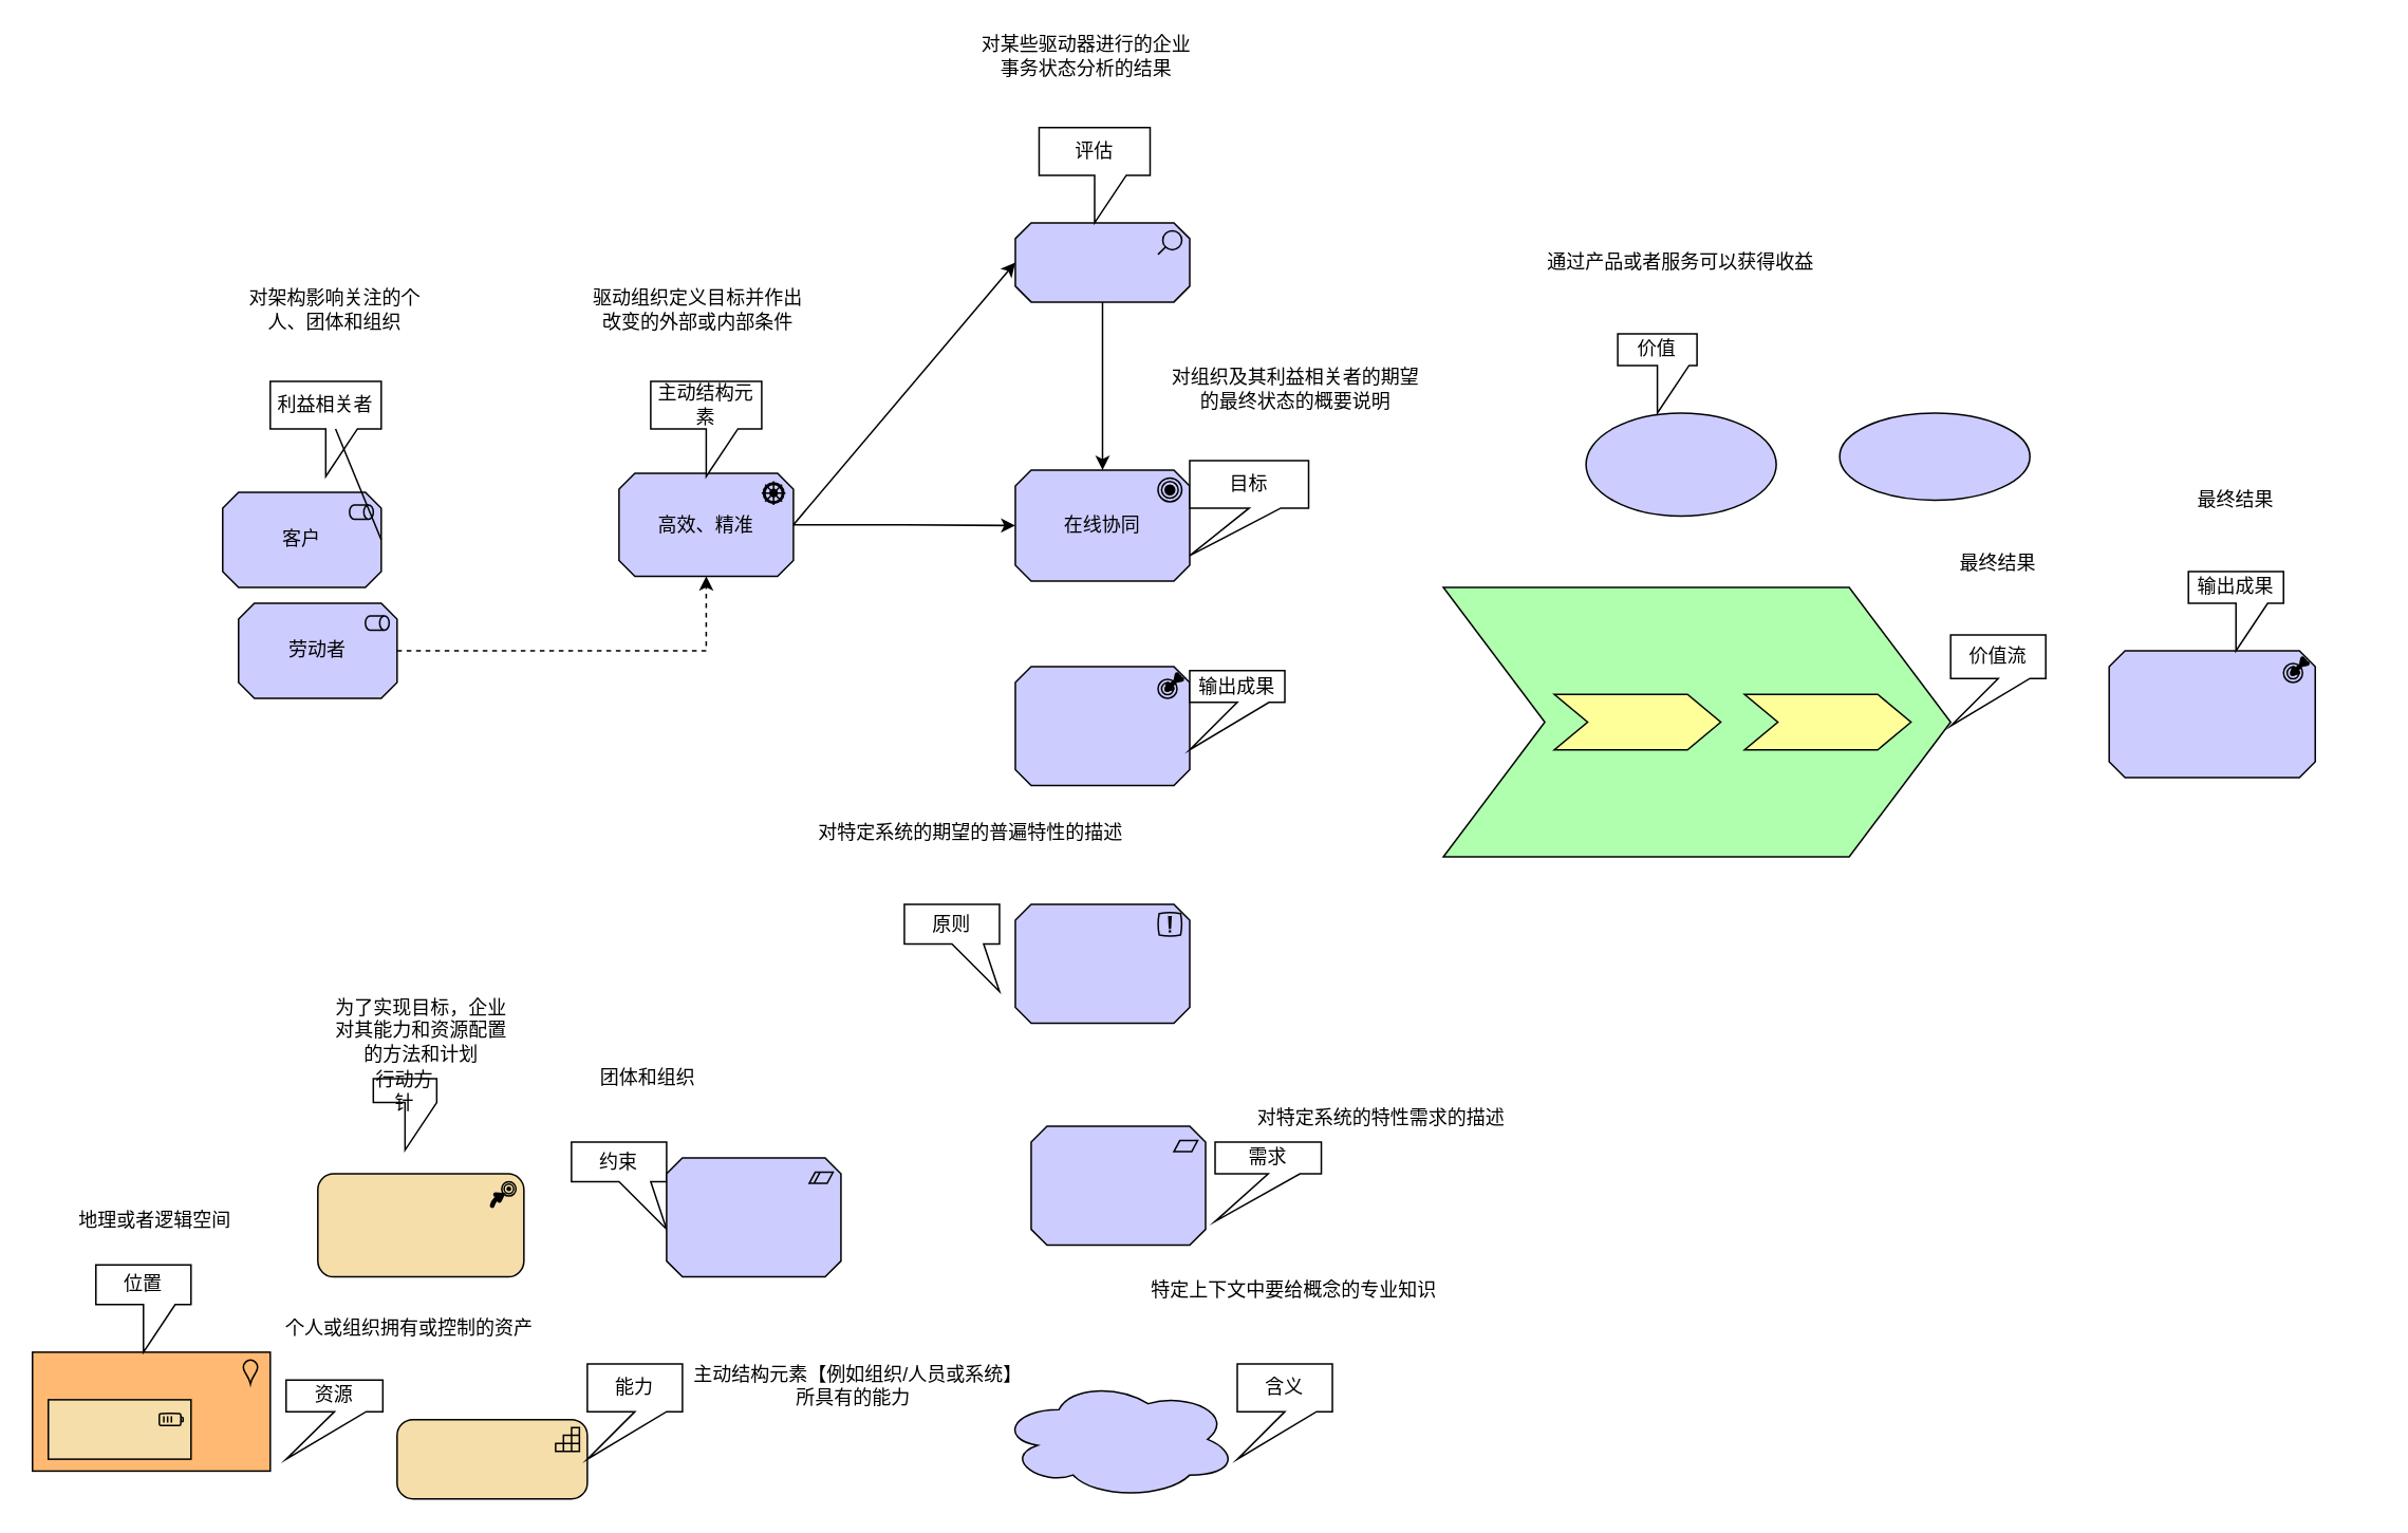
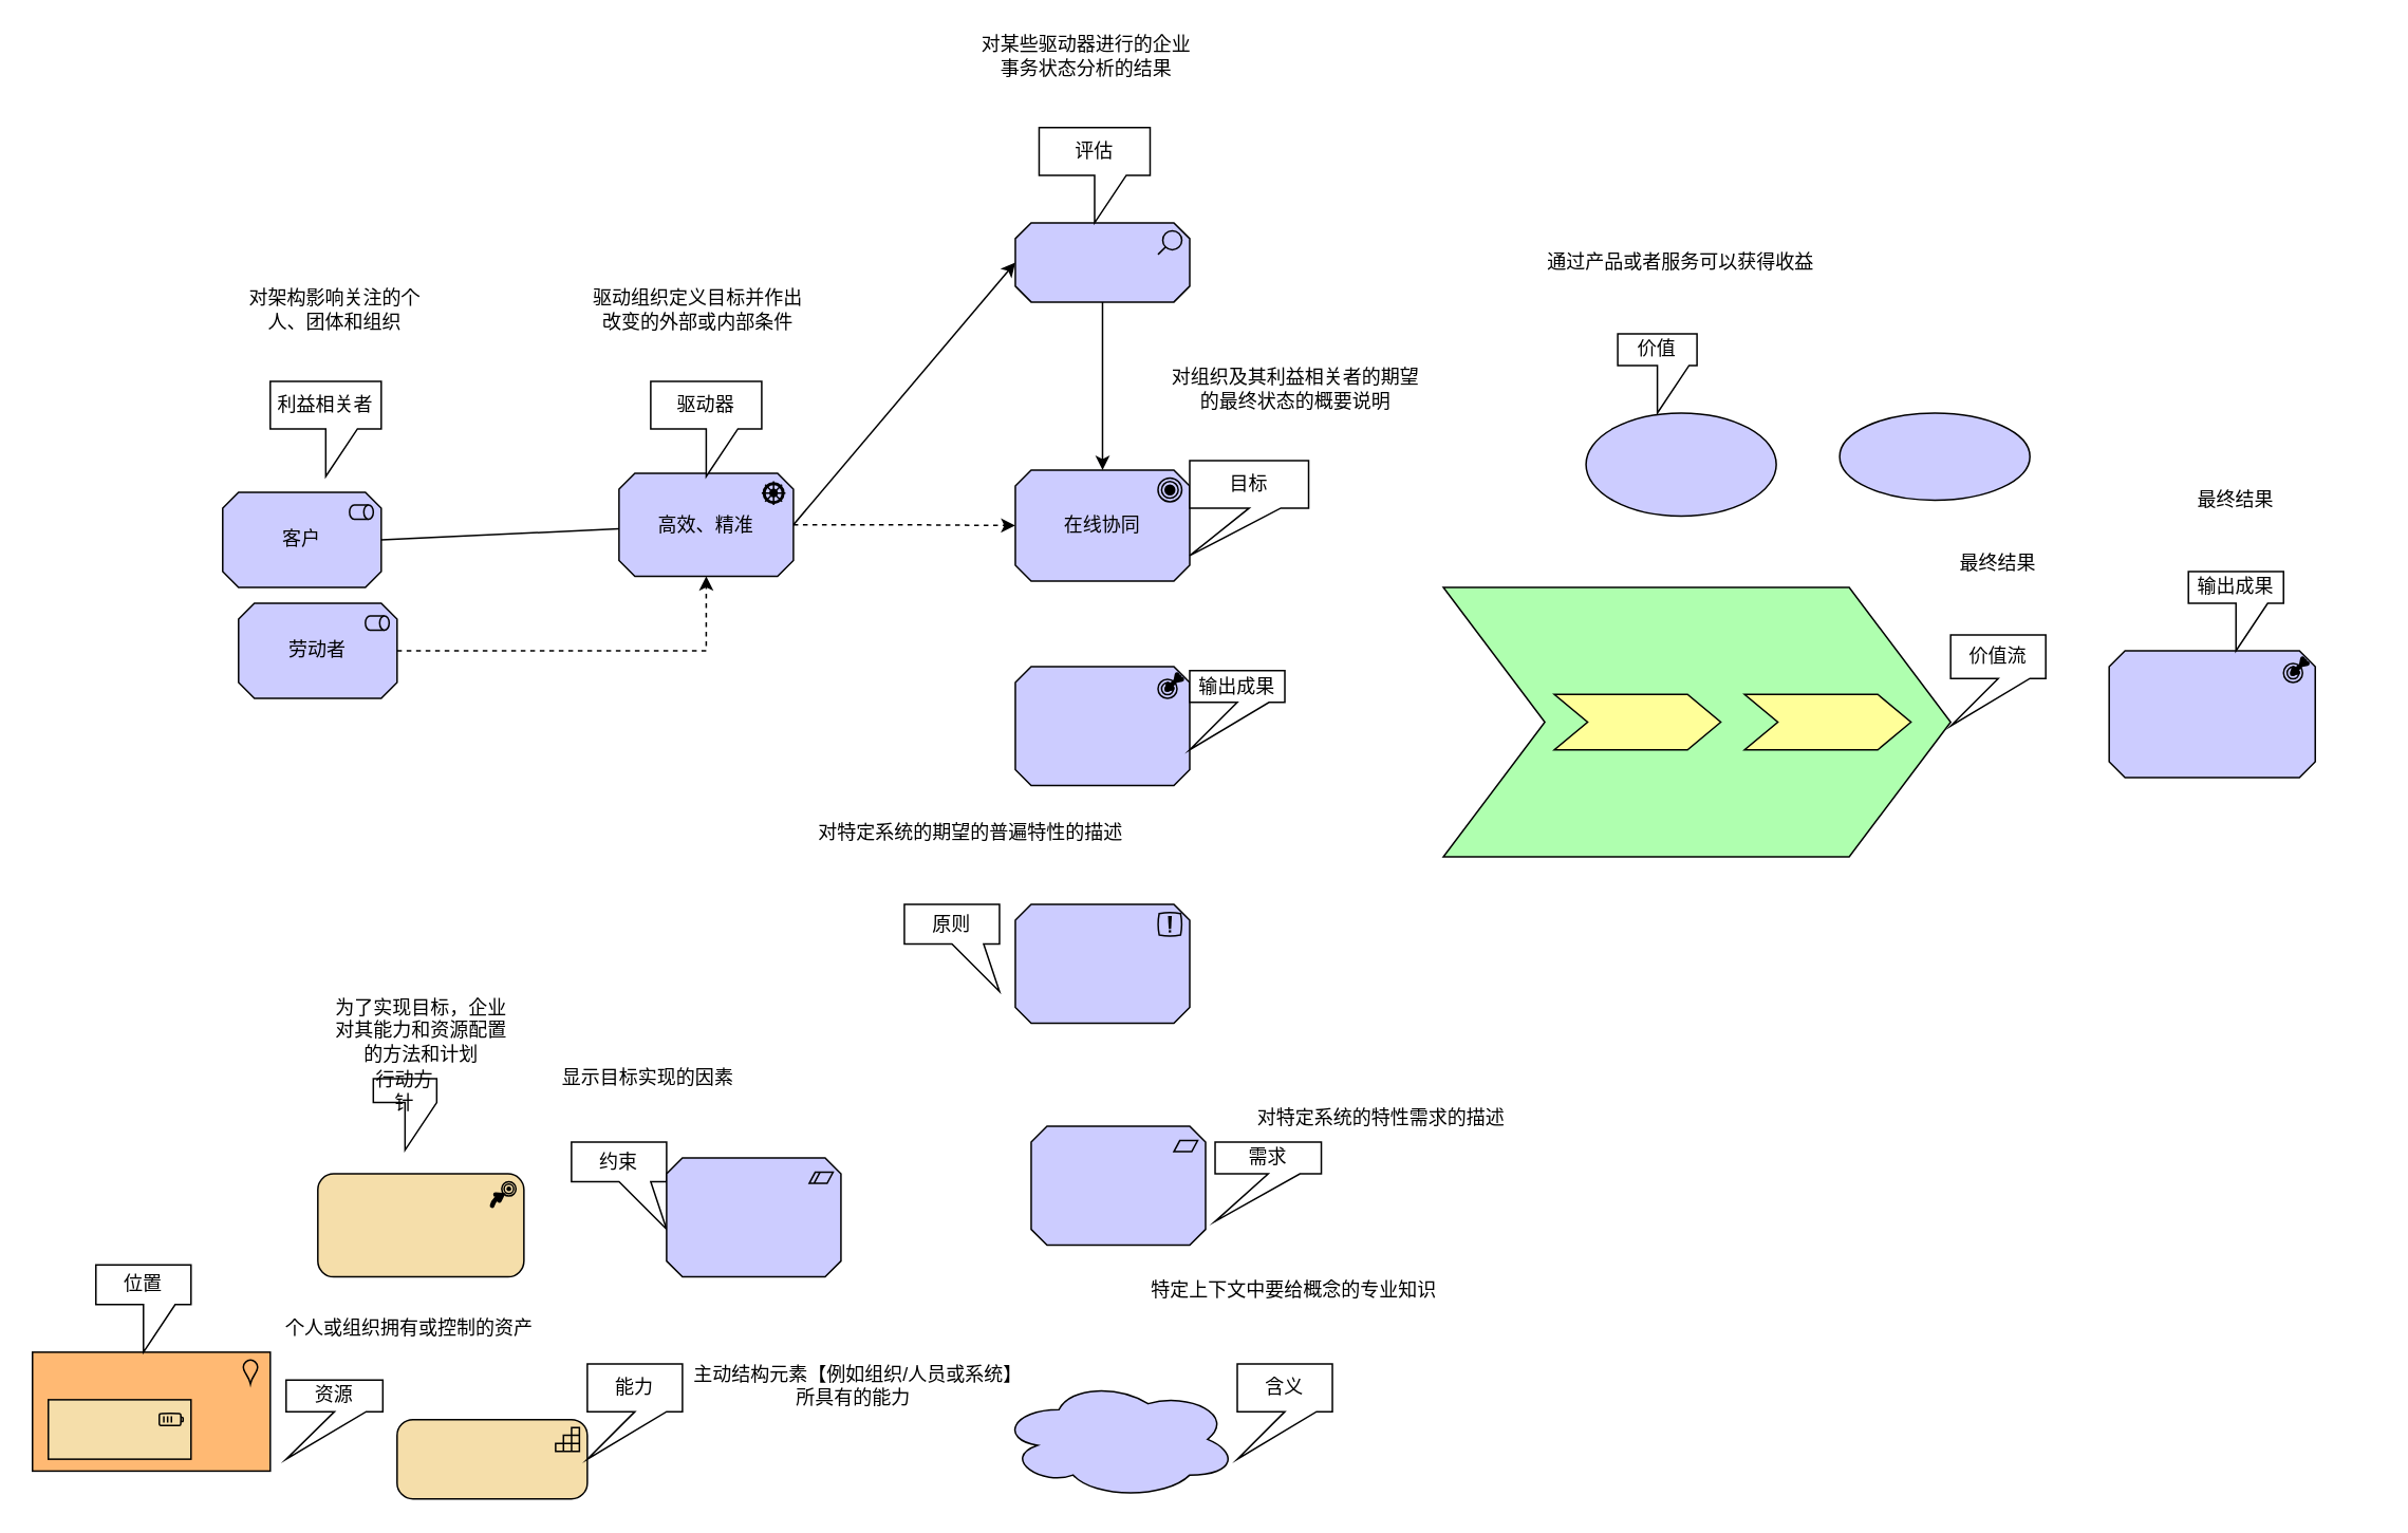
- <mxCell id="16" value="主动结构元素" style="shape=callout;whiteSpace=wrap;html=1;perimeter=calloutPerimeter;" parent="1" vertex="1"><mxGeometry x="410" y="240" width="70" height="60" as="geometry" /></mxCell>
+ <mxCell id="16" value="驱动器" style="shape=callout;whiteSpace=wrap;html=1;perimeter=calloutPerimeter;" parent="1" vertex="1"><mxGeometry x="410" y="240" width="70" height="60" as="geometry" /></mxCell>
- <mxCell id="61" value="" style="endArrow=none;html=1;exitX=1;exitY=0.5;exitDx=0;exitDy=0;exitPerimeter=0;" parent="1" source="3" target="15" edge="1"><mxGeometry width="50" height="50" relative="1" as="geometry"><mxPoint x="285" y="325" as="sourcePoint" /><mxPoint x="335" y="275" as="targetPoint" /></mxGeometry></mxCell>
+ <mxCell id="61" value="" style="endArrow=none;html=1;exitX=1;exitY=0.5;exitDx=0;exitDy=0;exitPerimeter=0;" parent="1" source="3" target="6" edge="1"><mxGeometry width="50" height="50" relative="1" as="geometry"><mxPoint x="285" y="325" as="sourcePoint" /><mxPoint x="335" y="275" as="targetPoint" /></mxGeometry></mxCell>
- <mxCell id="4" style="edgeStyle=orthogonalEdgeStyle;rounded=0;orthogonalLoop=1;jettySize=auto;html=1;exitX=1;exitY=0.5;exitDx=0;exitDy=0;exitPerimeter=0;entryX=0;entryY=0.5;entryDx=0;entryDy=0;entryPerimeter=0;" parent="1" source="6" target="9" edge="1"><mxGeometry relative="1" as="geometry" /></mxCell>
+ <mxCell id="4" style="edgeStyle=orthogonalEdgeStyle;rounded=0;orthogonalLoop=1;jettySize=auto;html=1;exitX=1;exitY=0.5;exitDx=0;exitDy=0;exitPerimeter=0;entryX=0;entryY=0.5;entryDx=0;entryDy=0;entryPerimeter=0;dashed=1;" parent="1" source="6" target="9" edge="1"><mxGeometry relative="1" as="geometry" /></mxCell>
- <mxCell id="59" value="团体和组织" style="text;html=1;strokeColor=none;fillColor=none;align=center;verticalAlign=middle;whiteSpace=wrap;rounded=0;" parent="1" vertex="1"><mxGeometry x="350" y="665" width="116.88" height="30" as="geometry" /></mxCell>
+ <mxCell id="59" value="显示目标实现的因素" style="text;html=1;strokeColor=none;fillColor=none;align=center;verticalAlign=middle;whiteSpace=wrap;rounded=0;" parent="1" vertex="1"><mxGeometry x="350" y="665" width="116.88" height="30" as="geometry" /></mxCell>
- <mxCell id="57" value="地理或者逻辑空间" style="text;html=1;strokeColor=none;fillColor=none;align=center;verticalAlign=middle;whiteSpace=wrap;rounded=0;" parent="1" vertex="1"><mxGeometry x="39.37" y="755" width="116.88" height="30" as="geometry" /></mxCell>
